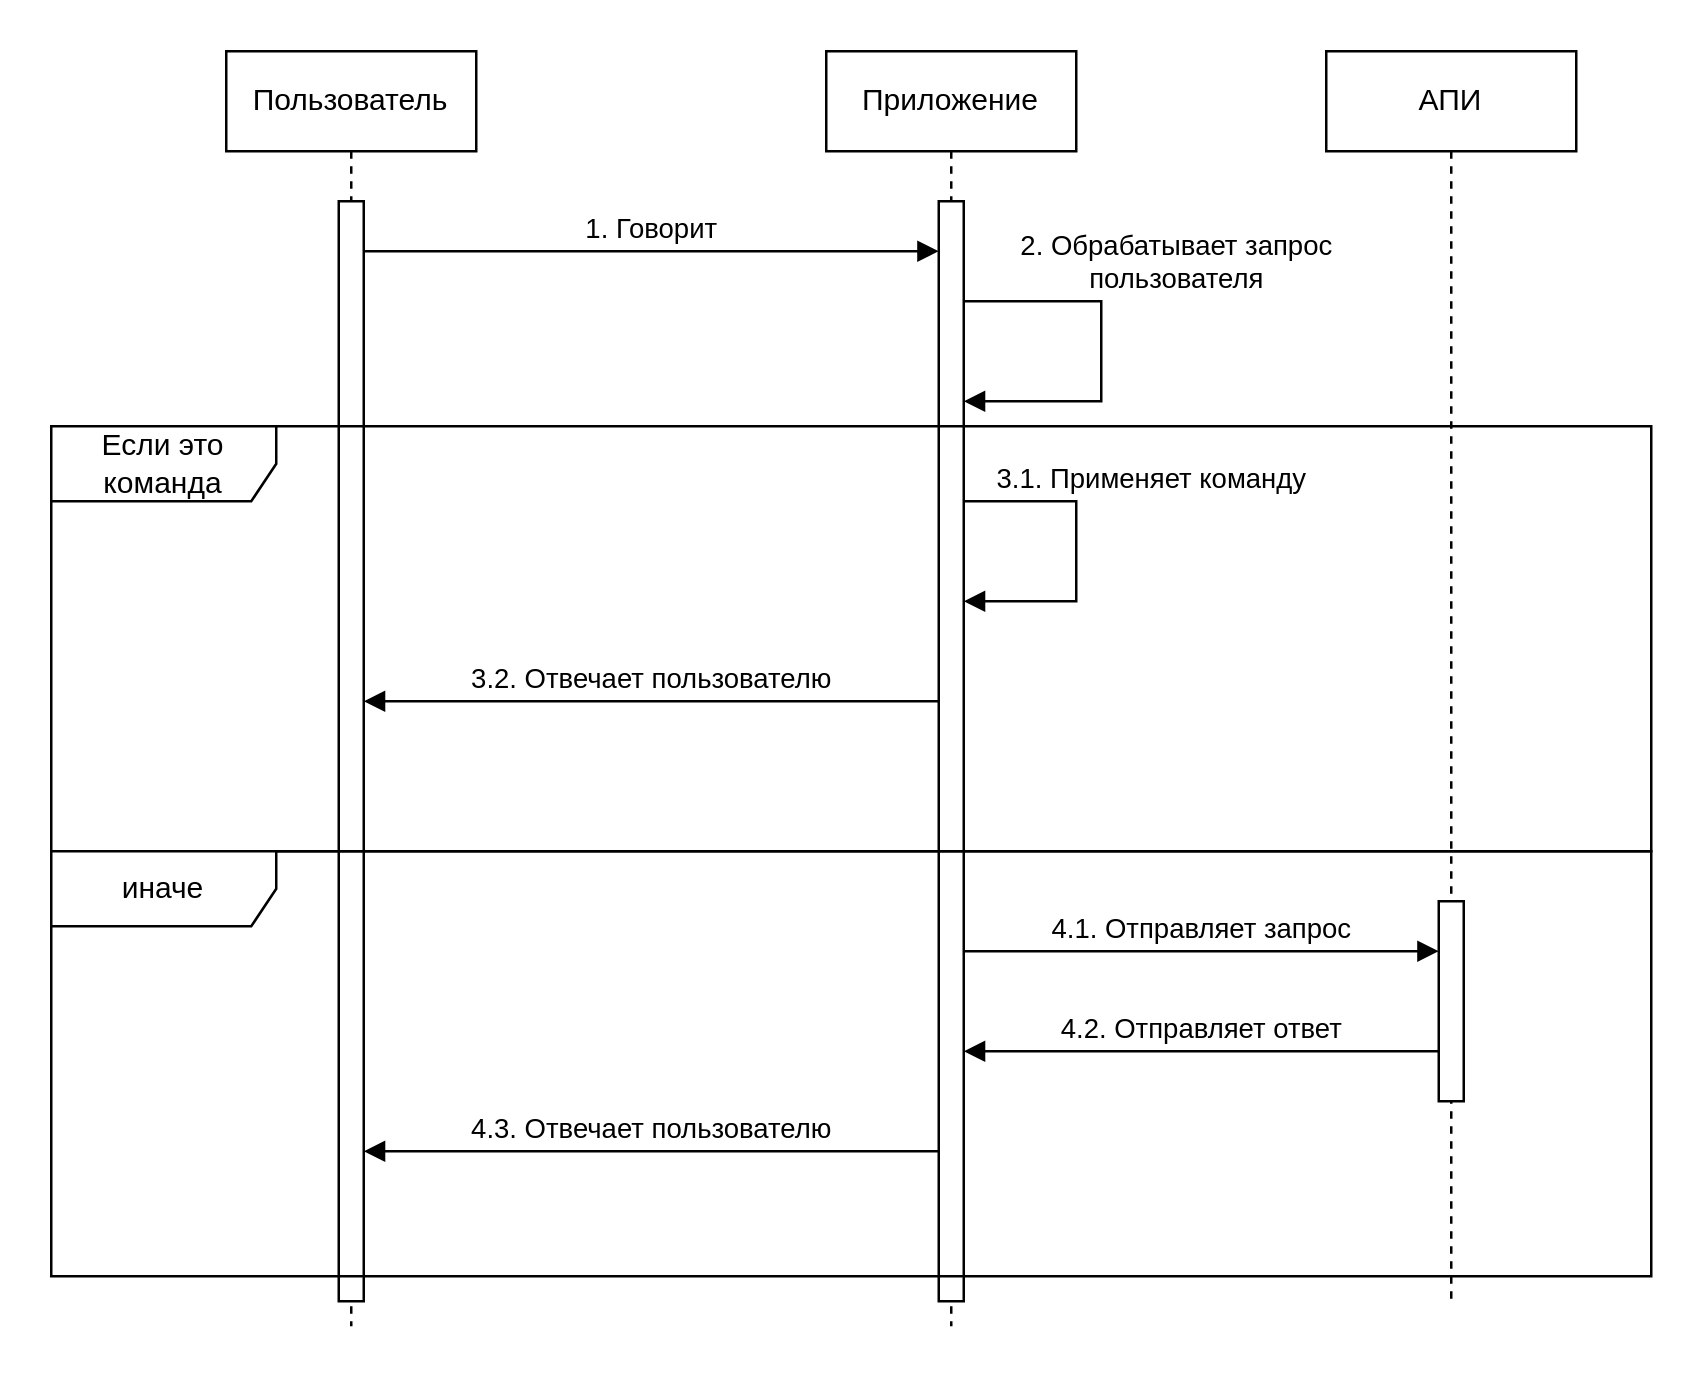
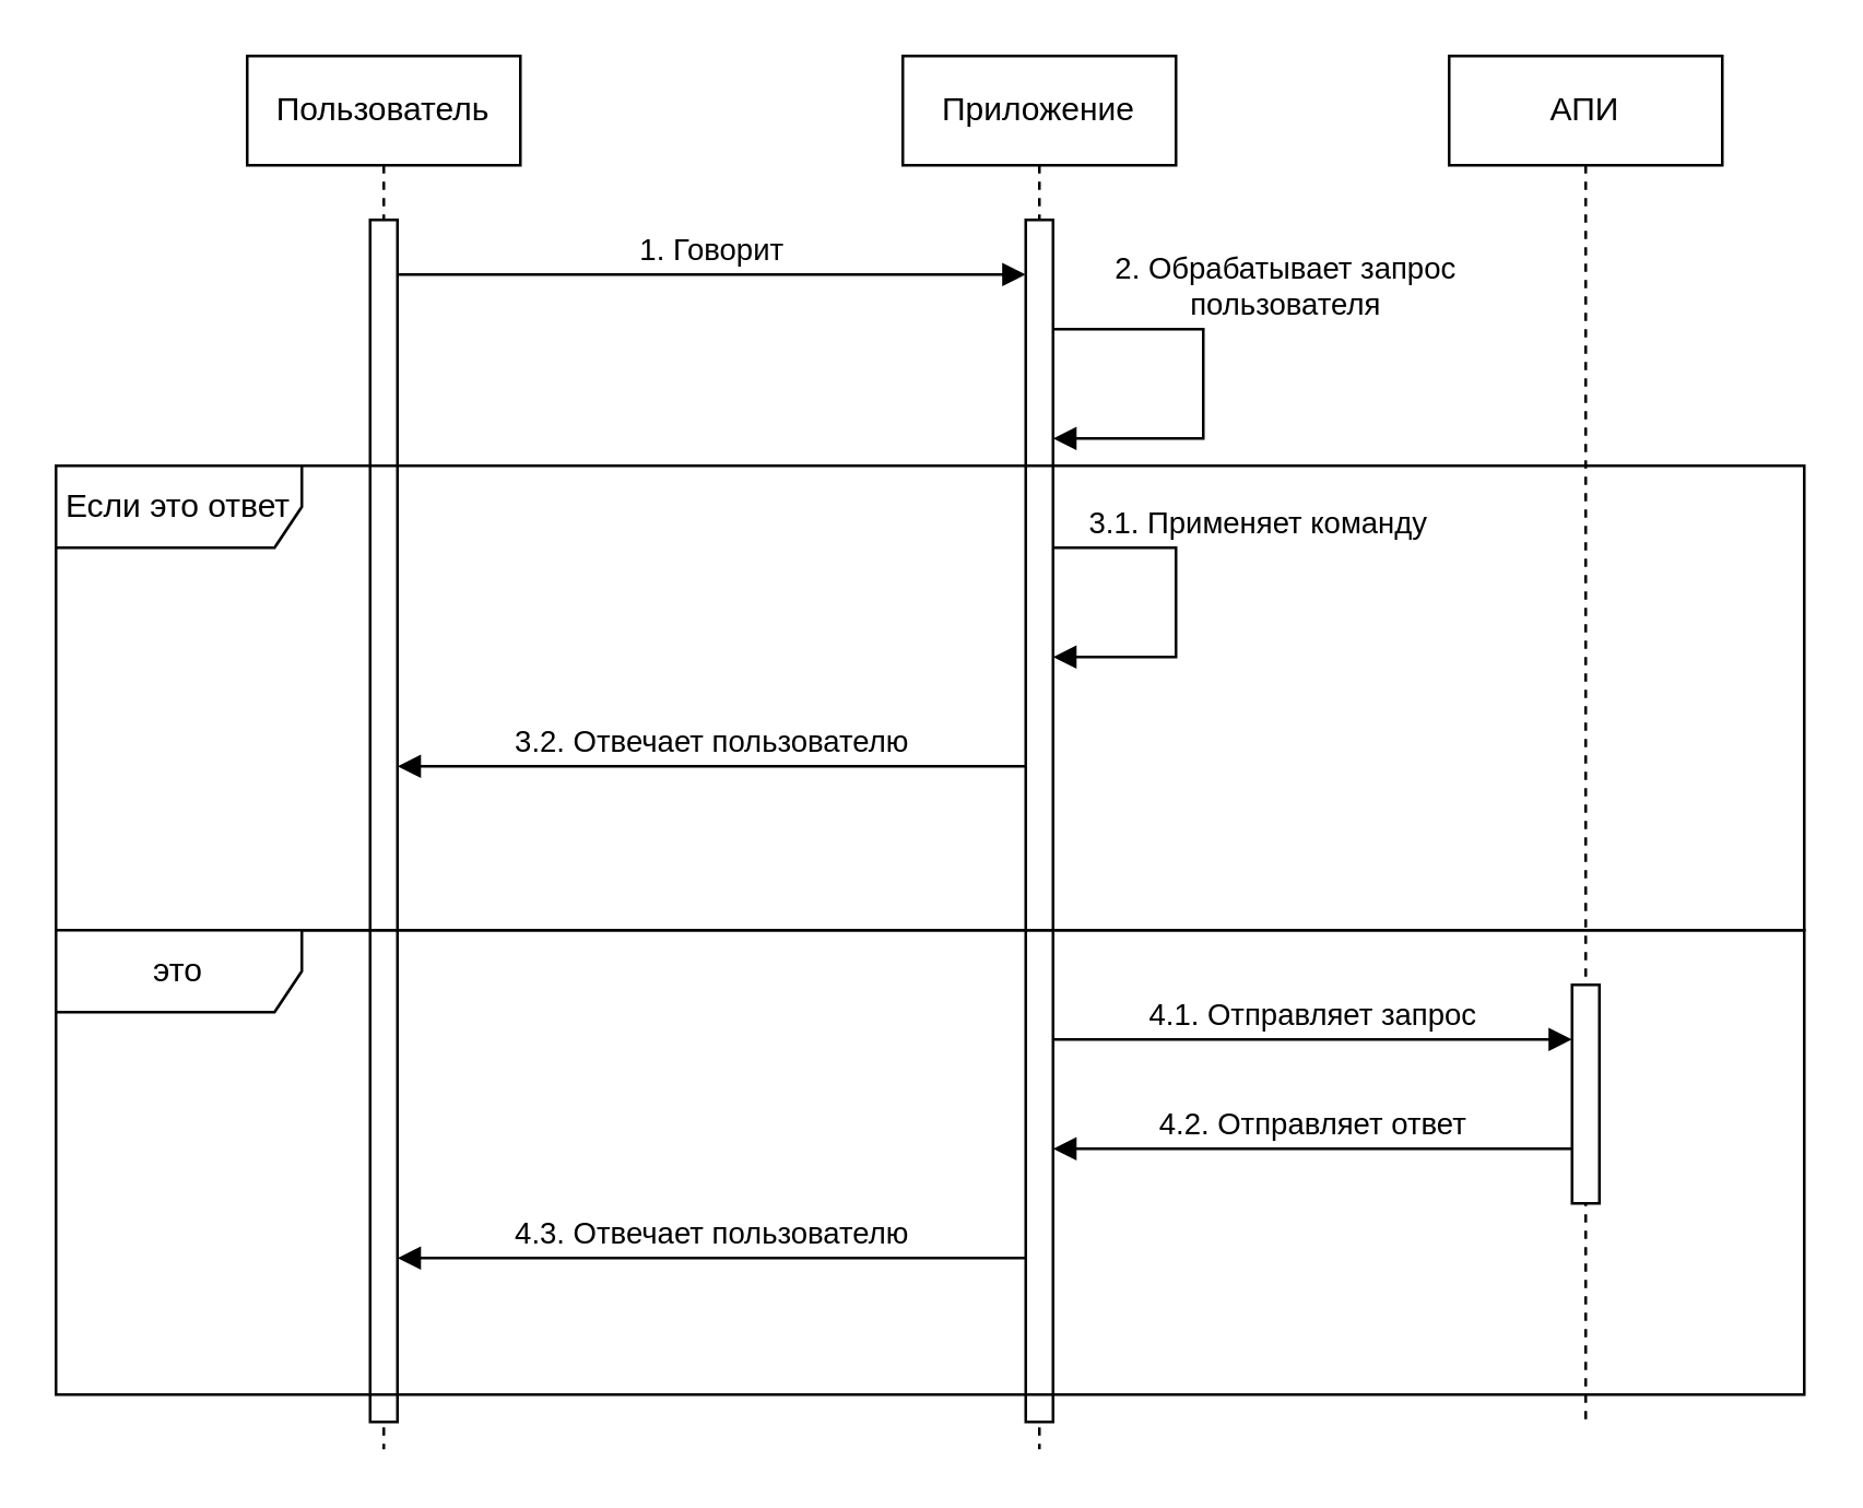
- <mxCell id="11" value="Если это команда" style="shape=umlFrame;whiteSpace=wrap;html=1;pointerEvents=0;width=90;height=30;" vertex="1" parent="1"><mxGeometry x="20" y="170" width="640" height="170" as="geometry" /></mxCell>
+ <mxCell id="11" value="Если это ответ" style="shape=umlFrame;whiteSpace=wrap;html=1;pointerEvents=0;width=90;height=30;" vertex="1" parent="1"><mxGeometry x="20" y="170" width="640" height="170" as="geometry" /></mxCell>
- <mxCell id="12" value="иначе" style="shape=umlFrame;whiteSpace=wrap;html=1;pointerEvents=0;width=90;height=30;" vertex="1" parent="1"><mxGeometry x="20" y="340" width="640" height="170" as="geometry" /></mxCell>
+ <mxCell id="12" value="это" style="shape=umlFrame;whiteSpace=wrap;html=1;pointerEvents=0;width=90;height=30;" vertex="1" parent="1"><mxGeometry x="20" y="340" width="640" height="170" as="geometry" /></mxCell>
